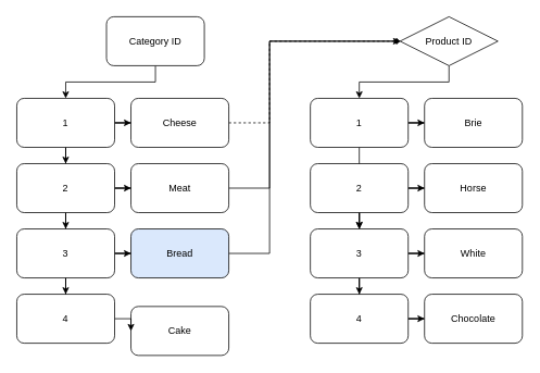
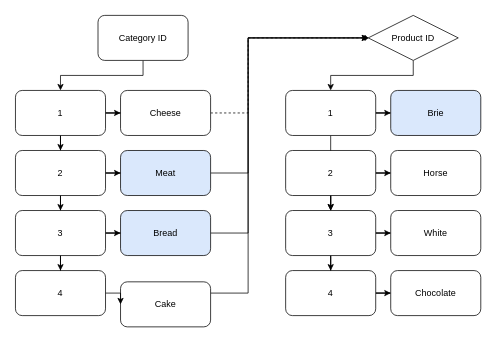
- <mxCell id="25" value="Brie" style="rounded=1;whiteSpace=wrap;html=1;" vertex="1" parent="1"><mxGeometry x="520" y="120" width="120" height="60" as="geometry" /></mxCell>
+ <mxCell id="25" value="Brie" style="rounded=1;whiteSpace=wrap;html=1;fillColor=#dae8fc;" vertex="1" parent="1"><mxGeometry x="520" y="120" width="120" height="60" as="geometry" /></mxCell>
- <mxCell id="9" value="Meat" style="rounded=1;whiteSpace=wrap;html=1;" vertex="1" parent="1"><mxGeometry x="160" y="200" width="120" height="60" as="geometry" /></mxCell>
+ <mxCell id="9" value="Meat" style="rounded=1;whiteSpace=wrap;html=1;fillColor=#dae8fc;" vertex="1" parent="1"><mxGeometry x="160" y="200" width="120" height="60" as="geometry" /></mxCell>
+ <mxCell id="4" style="edgeStyle=orthogonalEdgeStyle;rounded=0;orthogonalLoop=1;jettySize=auto;html=1;entryX=0;entryY=0.5;entryDx=0;entryDy=0;" edge="1" parent="1" source="5" target="13"><mxGeometry relative="1" as="geometry"><Array as="points"><mxPoint x="330" y="390" /><mxPoint x="330" y="50" /></Array></mxGeometry></mxCell>
